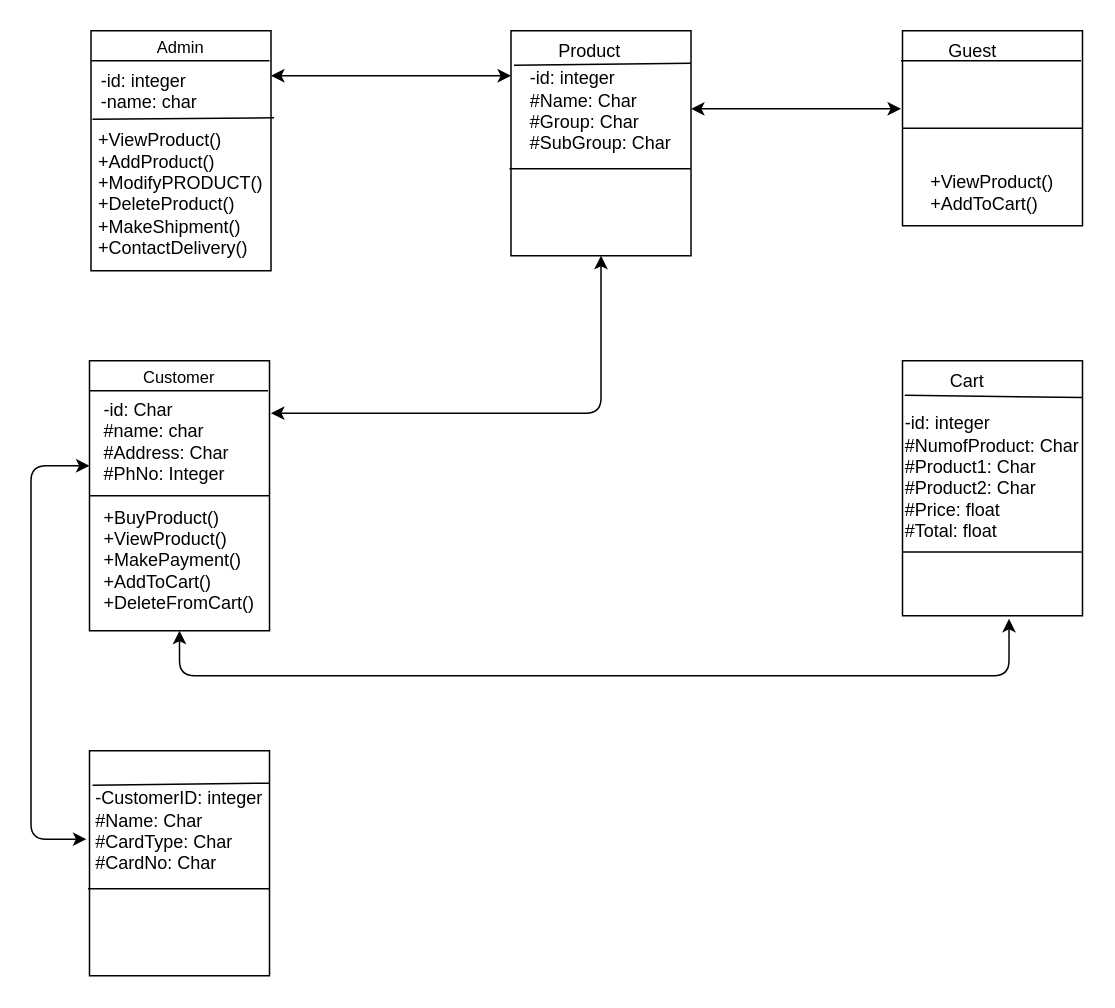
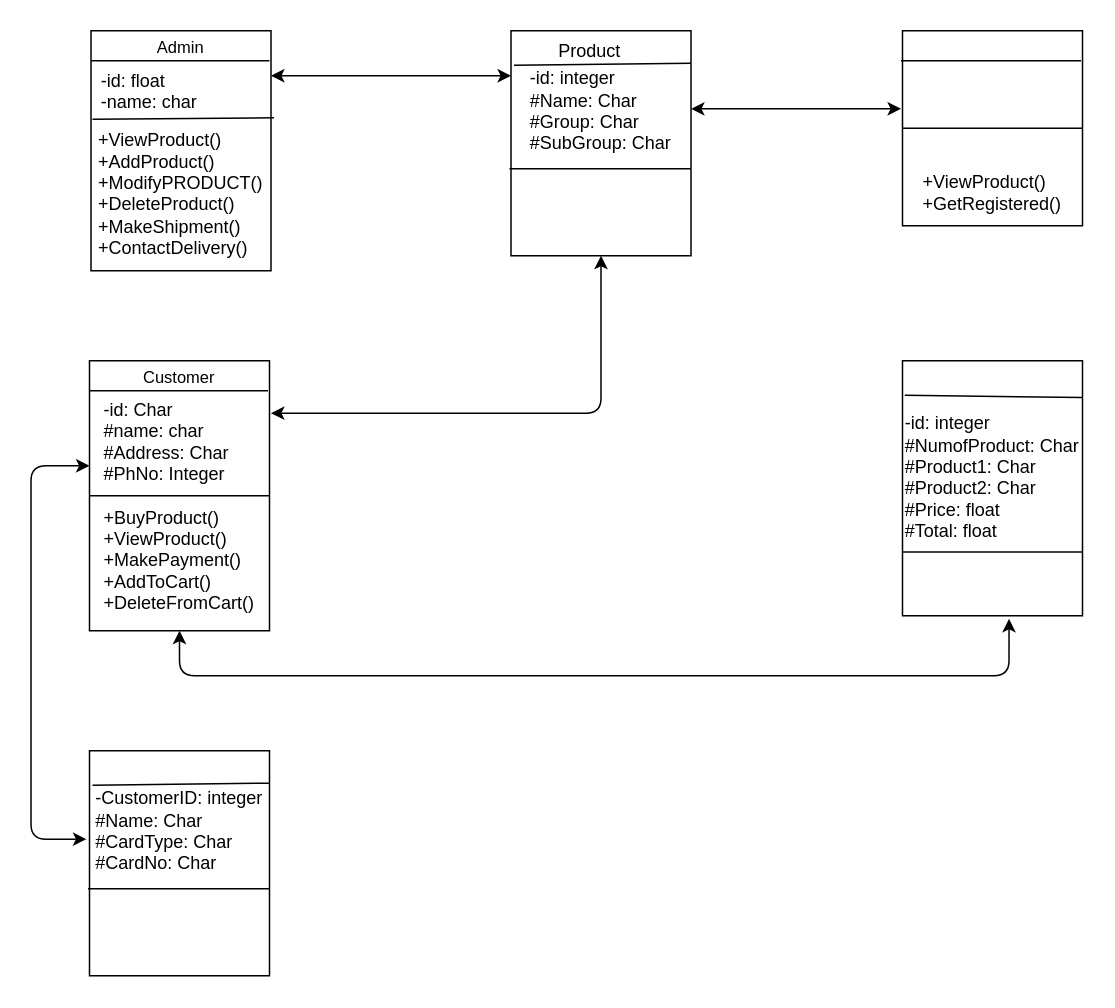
- <mxCell id="11" value="Guest" style="text;html=1;" vertex="1" parent="1"><mxGeometry x="630" y="20" width="60" height="20" as="geometry" /></mxCell>
- <mxCell id="5" value="-id: integer&lt;br&gt;-name: char" style="text;html=1;" vertex="1" parent="1"><mxGeometry x="65" y="40" width="110" height="30" as="geometry" /></mxCell>
+ <mxCell id="5" value="-id: float&lt;br&gt;-name: char" style="text;html=1;" vertex="1" parent="1"><mxGeometry x="65" y="40" width="110" height="30" as="geometry" /></mxCell>
- <mxCell id="10" value="&lt;div style=&quot;text-align: left&quot;&gt;&lt;div&gt;&lt;br&gt;&lt;/div&gt;&lt;div&gt;&lt;br&gt;&lt;/div&gt;&lt;div&gt;&lt;br&gt;&lt;/div&gt;&lt;div&gt;&lt;br&gt;&lt;/div&gt;&lt;div&gt;&lt;br&gt;&lt;/div&gt;&lt;div&gt;&lt;br&gt;&lt;/div&gt;&lt;div&gt;&lt;br&gt;&lt;/div&gt;&lt;div&gt;+ViewProduct()&lt;br&gt;&lt;/div&gt;&lt;div&gt;+AddToCart()&lt;/div&gt;&lt;div&gt;&lt;br&gt;&lt;/div&gt;&lt;/div&gt;" style="rounded=0;whiteSpace=wrap;html=1;strokeWidth=1;fillColor=#ffffff;gradientColor=none;verticalAlign=middle;align=center;" vertex="1" parent="1"><mxGeometry x="601" y="20" width="120" height="130" as="geometry" /></mxCell>
+ <mxCell id="10" value="&lt;div style=&quot;text-align: left&quot;&gt;&lt;div&gt;&lt;br&gt;&lt;/div&gt;&lt;div&gt;&lt;br&gt;&lt;/div&gt;&lt;div&gt;&lt;br&gt;&lt;/div&gt;&lt;div&gt;&lt;br&gt;&lt;/div&gt;&lt;div&gt;&lt;br&gt;&lt;/div&gt;&lt;div&gt;&lt;br&gt;&lt;/div&gt;&lt;div&gt;&lt;br&gt;&lt;/div&gt;&lt;div&gt;+ViewProduct()&lt;br&gt;&lt;/div&gt;&lt;div&gt;+GetRegistered()&lt;/div&gt;&lt;div&gt;&lt;br&gt;&lt;/div&gt;&lt;/div&gt;" style="rounded=0;whiteSpace=wrap;html=1;strokeWidth=1;fillColor=#ffffff;gradientColor=none;verticalAlign=middle;align=center;" vertex="1" parent="1"><mxGeometry x="601" y="20" width="120" height="130" as="geometry" /></mxCell>
- <mxCell id="19" value="Cart" style="text;html=1;" vertex="1" parent="1"><mxGeometry x="630.5" y="240" width="70" height="30" as="geometry" /></mxCell>
